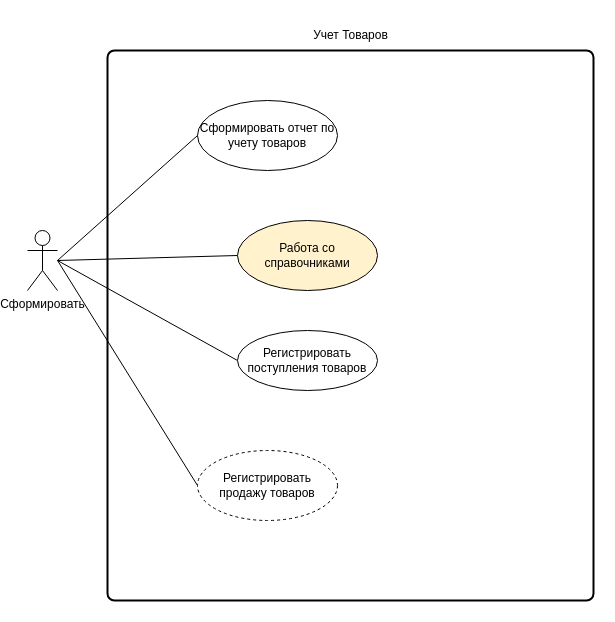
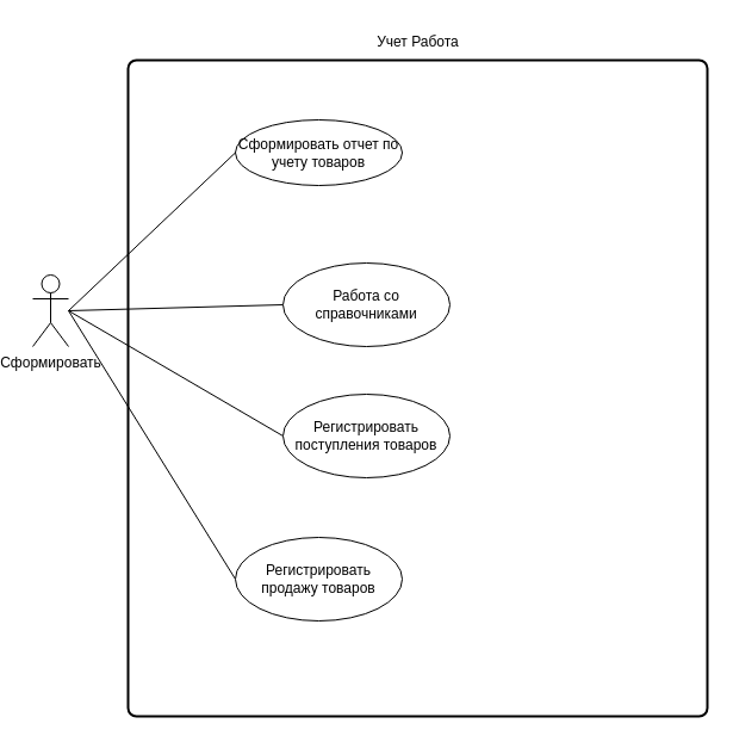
- <mxCell id="3" value="Учет Товаров" style="text;html=1;align=center;verticalAlign=middle;resizable=0;points=[];autosize=1;strokeColor=none;fillColor=none;" vertex="1" parent="1"><mxGeometry x="293" y="20" width="100" height="30" as="geometry" /></mxCell>
+ <mxCell id="3" value="Учет Работа" style="text;html=1;align=center;verticalAlign=middle;resizable=0;points=[];autosize=1;strokeColor=none;fillColor=none;" vertex="1" parent="1"><mxGeometry x="293" y="20" width="100" height="30" as="geometry" /></mxCell>
- <mxCell id="4" value="Сформировать отчет по учету товаров" style="ellipse;whiteSpace=wrap;html=1;" vertex="1" parent="1"><mxGeometry x="190" y="100" width="140" height="70" as="geometry" /></mxCell>
+ <mxCell id="4" value="Сформировать отчет по учету товаров" style="ellipse;whiteSpace=wrap;html=1;" vertex="1" parent="1"><mxGeometry x="190" y="100" width="140" height="55" as="geometry" /></mxCell>
- <mxCell id="11" value="Работа со справочниками" style="ellipse;whiteSpace=wrap;html=1;fillColor=#fff2cc;" vertex="1" parent="1"><mxGeometry x="230" y="220" width="140" height="70" as="geometry" /></mxCell>
+ <mxCell id="11" value="Работа со справочниками" style="ellipse;whiteSpace=wrap;html=1;" vertex="1" parent="1"><mxGeometry x="230" y="220" width="140" height="70" as="geometry" /></mxCell>
- <mxCell id="12" value="Регистрировать поступления товаров" style="ellipse;whiteSpace=wrap;html=1;" vertex="1" parent="1"><mxGeometry x="230" y="330" width="140" height="60" as="geometry" /></mxCell>
+ <mxCell id="12" value="Регистрировать поступления товаров" style="ellipse;whiteSpace=wrap;html=1;" vertex="1" parent="1"><mxGeometry x="230" y="330" width="140" height="70" as="geometry" /></mxCell>
- <mxCell id="13" value="Регистрировать продажу товаров" style="ellipse;whiteSpace=wrap;html=1;dashed=1;" vertex="1" parent="1"><mxGeometry x="190" y="450" width="140" height="70" as="geometry" /></mxCell>
+ <mxCell id="13" value="Регистрировать продажу товаров" style="ellipse;whiteSpace=wrap;html=1;" vertex="1" parent="1"><mxGeometry x="190" y="450" width="140" height="70" as="geometry" /></mxCell>
